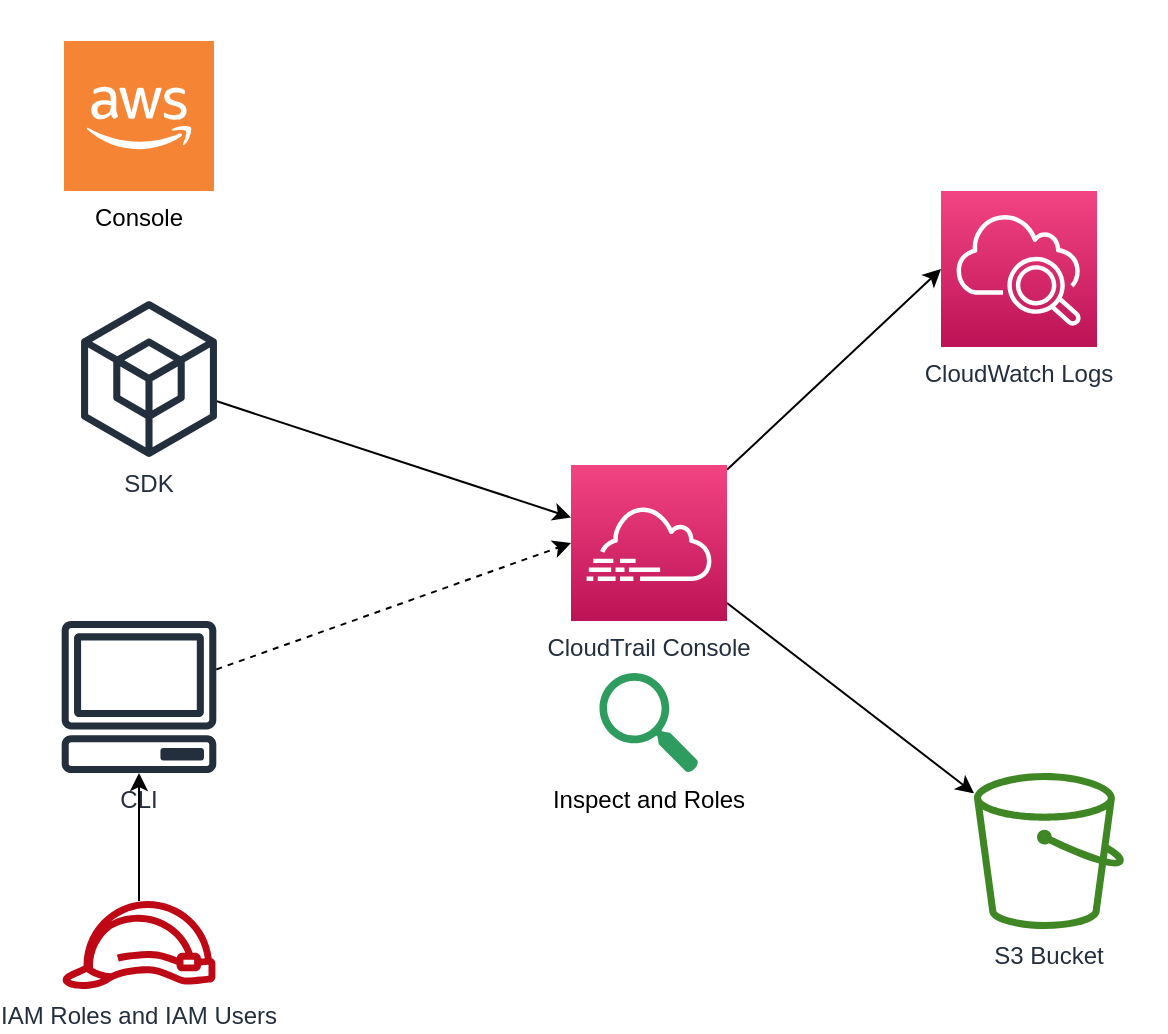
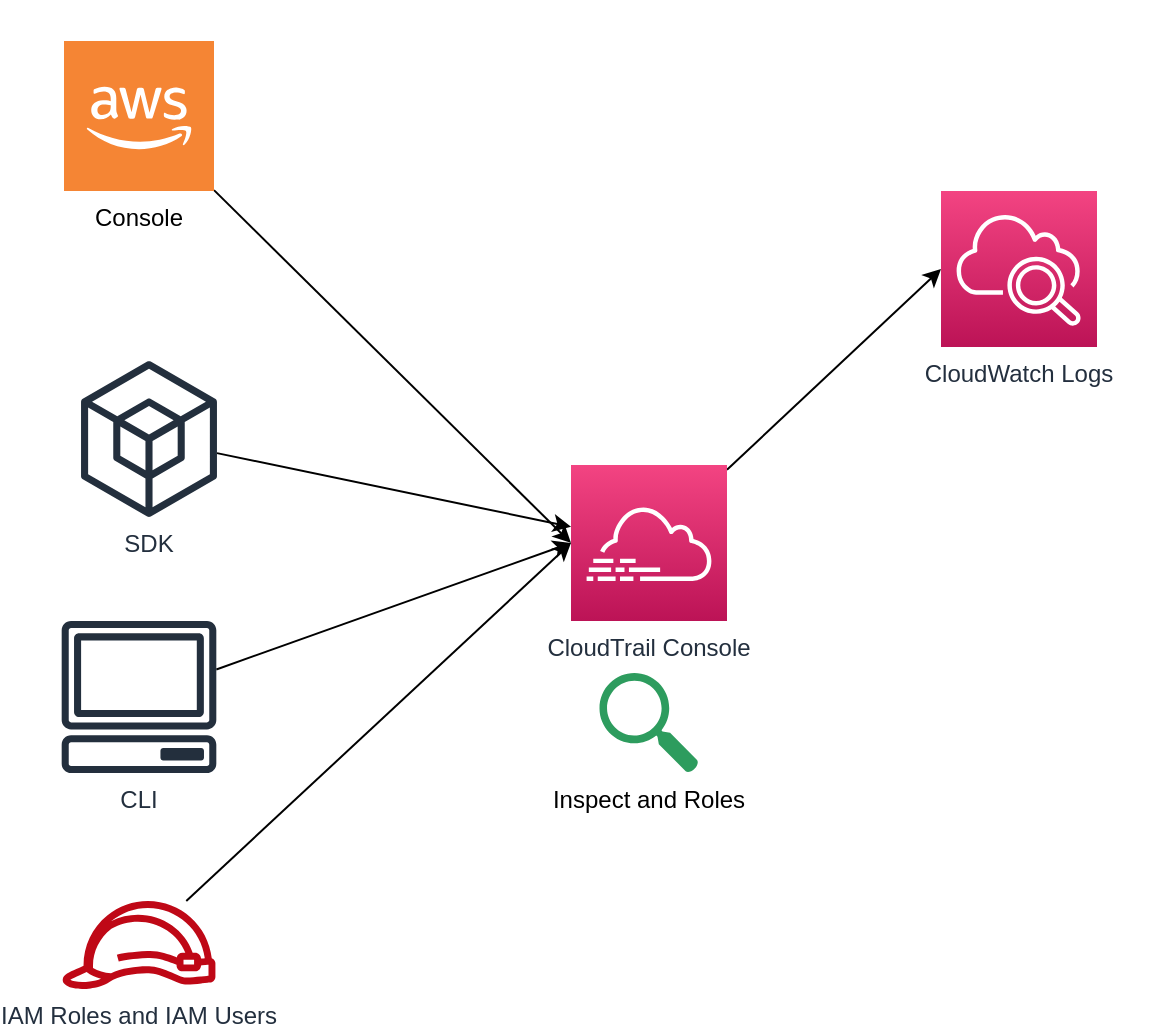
+ <mxCell id="6" style="rounded=0;orthogonalLoop=1;jettySize=auto;html=1;entryX=0;entryY=0.5;entryDx=0;entryDy=0;entryPerimeter=0;" edge="1" parent="1" source="7" target="12"><mxGeometry relative="1" as="geometry" /></mxCell>
- <mxCell id="3" value="SDK" style="sketch=0;outlineConnect=0;fontColor=#232F3E;gradientColor=none;fillColor=#232F3D;strokeColor=none;dashed=0;verticalLabelPosition=bottom;verticalAlign=top;align=center;html=1;fontSize=12;fontStyle=0;aspect=fixed;pointerEvents=1;shape=mxgraph.aws4.external_sdk;" vertex="1" parent="1"><mxGeometry x="30" y="150" width="68" height="78" as="geometry" /></mxCell>
+ <mxCell id="3" value="SDK" style="sketch=0;outlineConnect=0;fontColor=#232F3E;gradientColor=none;fillColor=#232F3D;strokeColor=none;dashed=0;verticalLabelPosition=bottom;verticalAlign=top;align=center;html=1;fontSize=12;fontStyle=0;aspect=fixed;pointerEvents=1;shape=mxgraph.aws4.external_sdk;" vertex="1" parent="1"><mxGeometry x="30" y="180" width="68" height="78" as="geometry" /></mxCell>
- <mxCell id="4" style="rounded=0;orthogonalLoop=1;jettySize=auto;html=1;entryX=0;entryY=0.5;entryDx=0;entryDy=0;entryPerimeter=0;dashed=1;" edge="1" parent="1" source="5" target="12"><mxGeometry relative="1" as="geometry" /></mxCell>
+ <mxCell id="4" style="rounded=0;orthogonalLoop=1;jettySize=auto;html=1;entryX=0;entryY=0.5;entryDx=0;entryDy=0;entryPerimeter=0;" edge="1" parent="1" source="5" target="12"><mxGeometry relative="1" as="geometry" /></mxCell>
- <mxCell id="11" style="edgeStyle=none;rounded=0;orthogonalLoop=1;jettySize=auto;html=1;" edge="1" parent="1" source="12" target="14"><mxGeometry relative="1" as="geometry" /></mxCell>
- <mxCell id="8" style="rounded=0;orthogonalLoop=1;jettySize=auto;html=1;" edge="1" parent="1" source="9" target="5"><mxGeometry relative="1" as="geometry" /></mxCell>
+ <mxCell id="8" style="rounded=0;orthogonalLoop=1;jettySize=auto;html=1;entryX=0;entryY=0.5;entryDx=0;entryDy=0;entryPerimeter=0;" edge="1" parent="1" source="9" target="12"><mxGeometry relative="1" as="geometry" /></mxCell>
- <mxCell id="14" value="S3 Bucket" style="sketch=0;outlineConnect=0;fontColor=#232F3E;gradientColor=none;fillColor=#3F8624;strokeColor=none;dashed=0;verticalLabelPosition=bottom;verticalAlign=top;align=center;html=1;fontSize=12;fontStyle=0;aspect=fixed;pointerEvents=1;shape=mxgraph.aws4.bucket;" vertex="1" parent="1"><mxGeometry x="476.5" y="386" width="75" height="78" as="geometry" /></mxCell>
